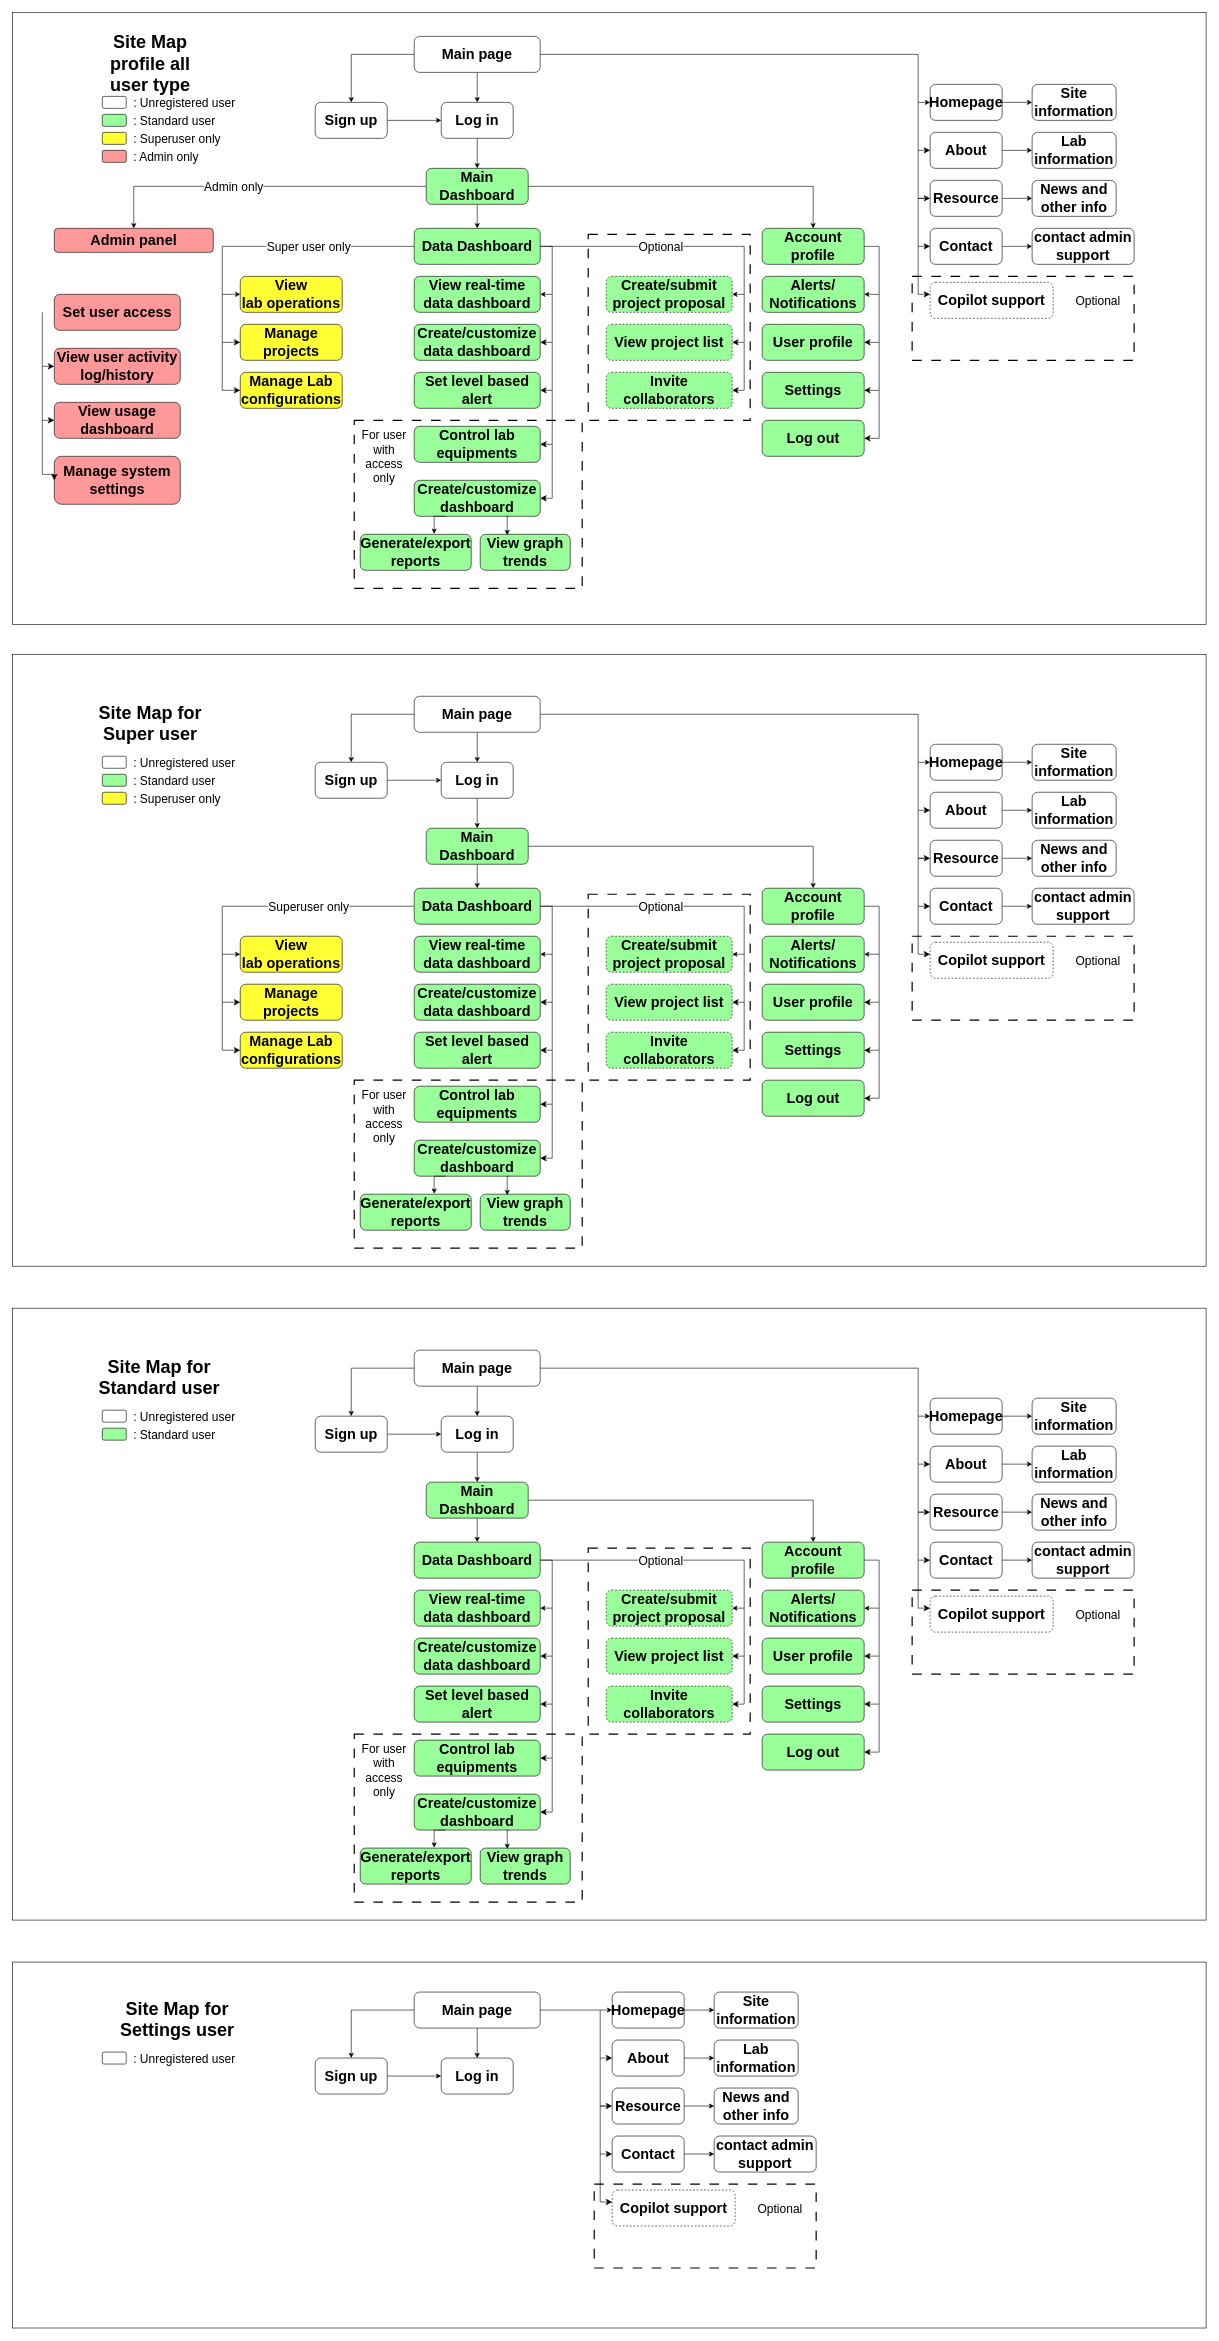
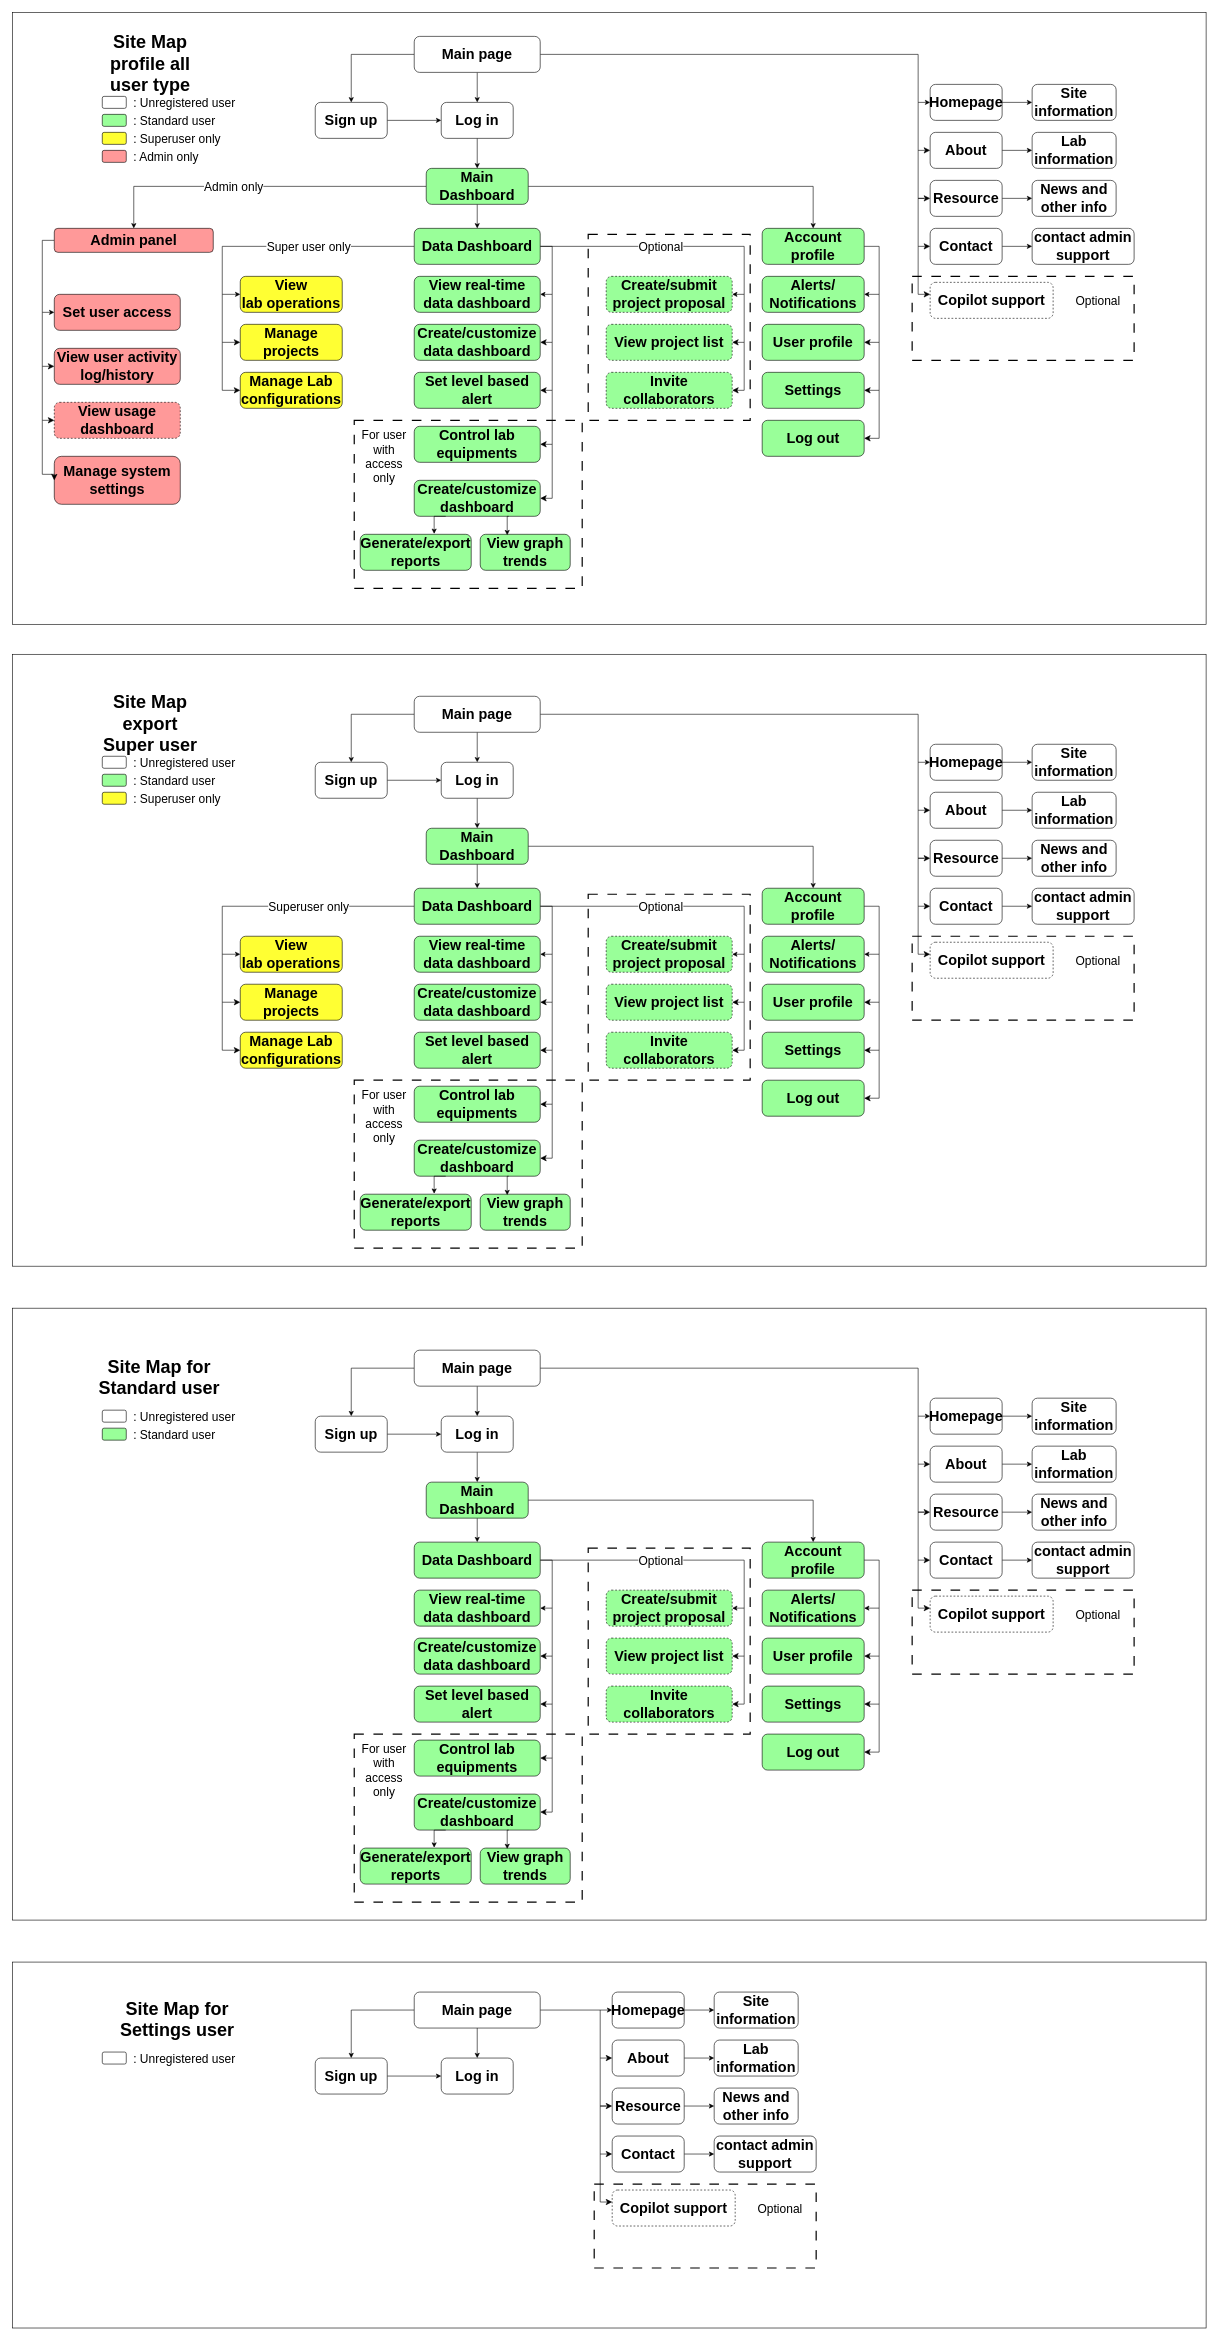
+ <mxCell id="31" style="edgeStyle=orthogonalEdgeStyle;rounded=0;orthogonalLoop=1;jettySize=auto;html=1;exitX=0;exitY=0.5;exitDx=0;exitDy=0;entryX=0;entryY=0.5;entryDx=0;entryDy=0;" edge="1" parent="1" source="32" target="30"><mxGeometry relative="1" as="geometry" /></mxCell>
- <mxCell id="42" value="&lt;span style=&quot;font-size: 24px;&quot;&gt;View usage dashboard&lt;/span&gt;" style="rounded=1;whiteSpace=wrap;html=1;shadow=0;fillColor=light-dark(#FF9999,var(--ge-dark-color, #121212));fontStyle=1" vertex="1" parent="1"><mxGeometry x="90" y="670" width="210" height="60" as="geometry" /></mxCell>
+ <mxCell id="42" value="&lt;span style=&quot;font-size: 24px;&quot;&gt;View usage dashboard&lt;/span&gt;" style="rounded=1;whiteSpace=wrap;html=1;shadow=0;fillColor=light-dark(#FF9999,var(--ge-dark-color, #121212));fontStyle=1;dashed=1;" vertex="1" parent="1"><mxGeometry x="90" y="670" width="210" height="60" as="geometry" /></mxCell>
- <mxCell id="167" value="&lt;font style=&quot;font-size: 30px;&quot;&gt;&lt;font style=&quot;&quot;&gt;Site Map for Super user&lt;/font&gt;&lt;/font&gt;" style="text;html=1;align=center;verticalAlign=middle;whiteSpace=wrap;rounded=0;fontStyle=1" vertex="1" parent="1"><mxGeometry x="160" y="1160" width="180" height="90" as="geometry" /></mxCell>
+ <mxCell id="167" value="&lt;font style=&quot;font-size: 30px;&quot;&gt;&lt;font style=&quot;&quot;&gt;Site Map export Super user&lt;/font&gt;&lt;/font&gt;" style="text;html=1;align=center;verticalAlign=middle;whiteSpace=wrap;rounded=0;fontStyle=1" vertex="1" parent="1"><mxGeometry x="160" y="1160" width="180" height="90" as="geometry" /></mxCell>
